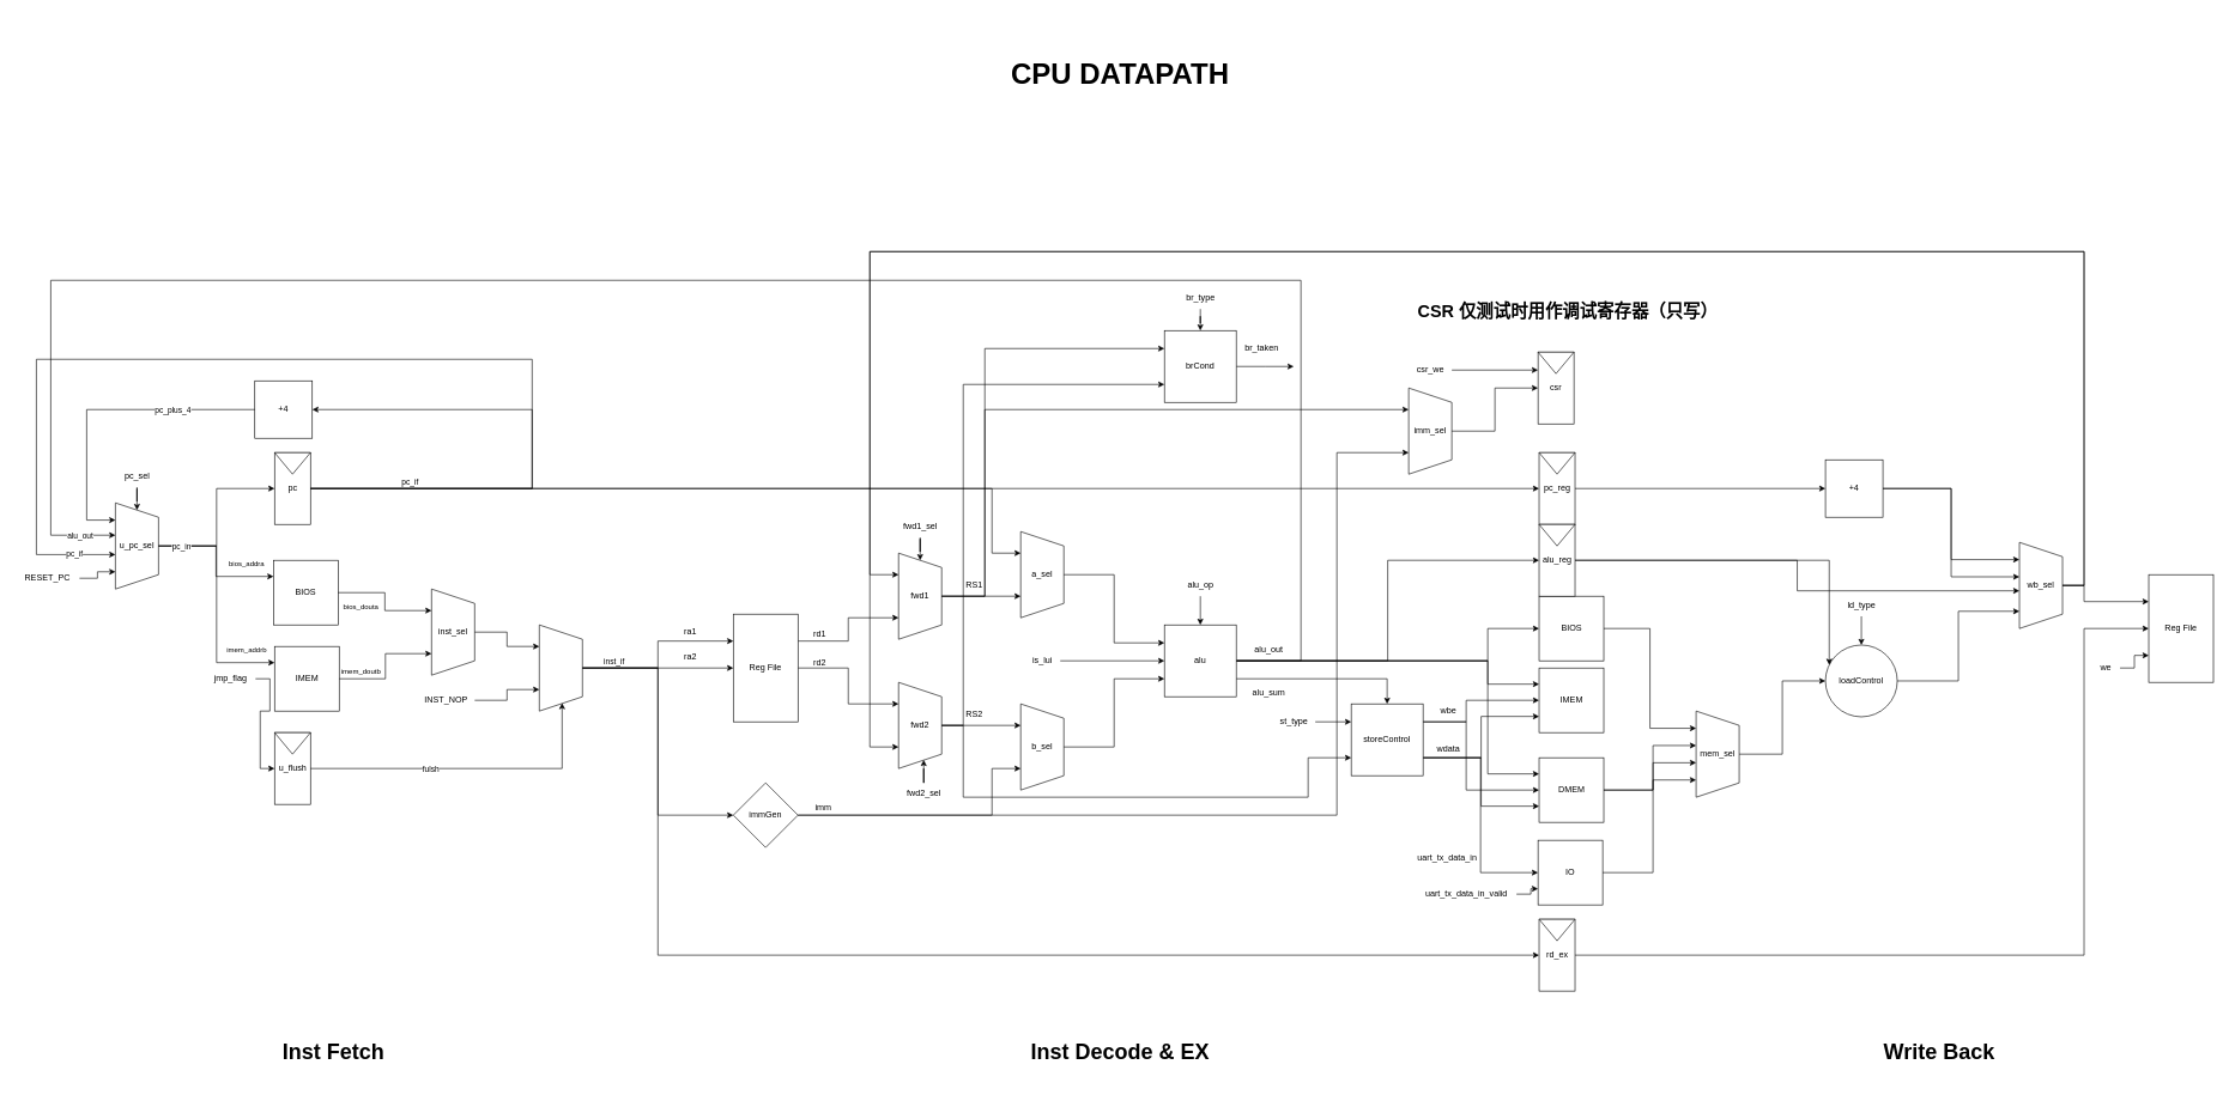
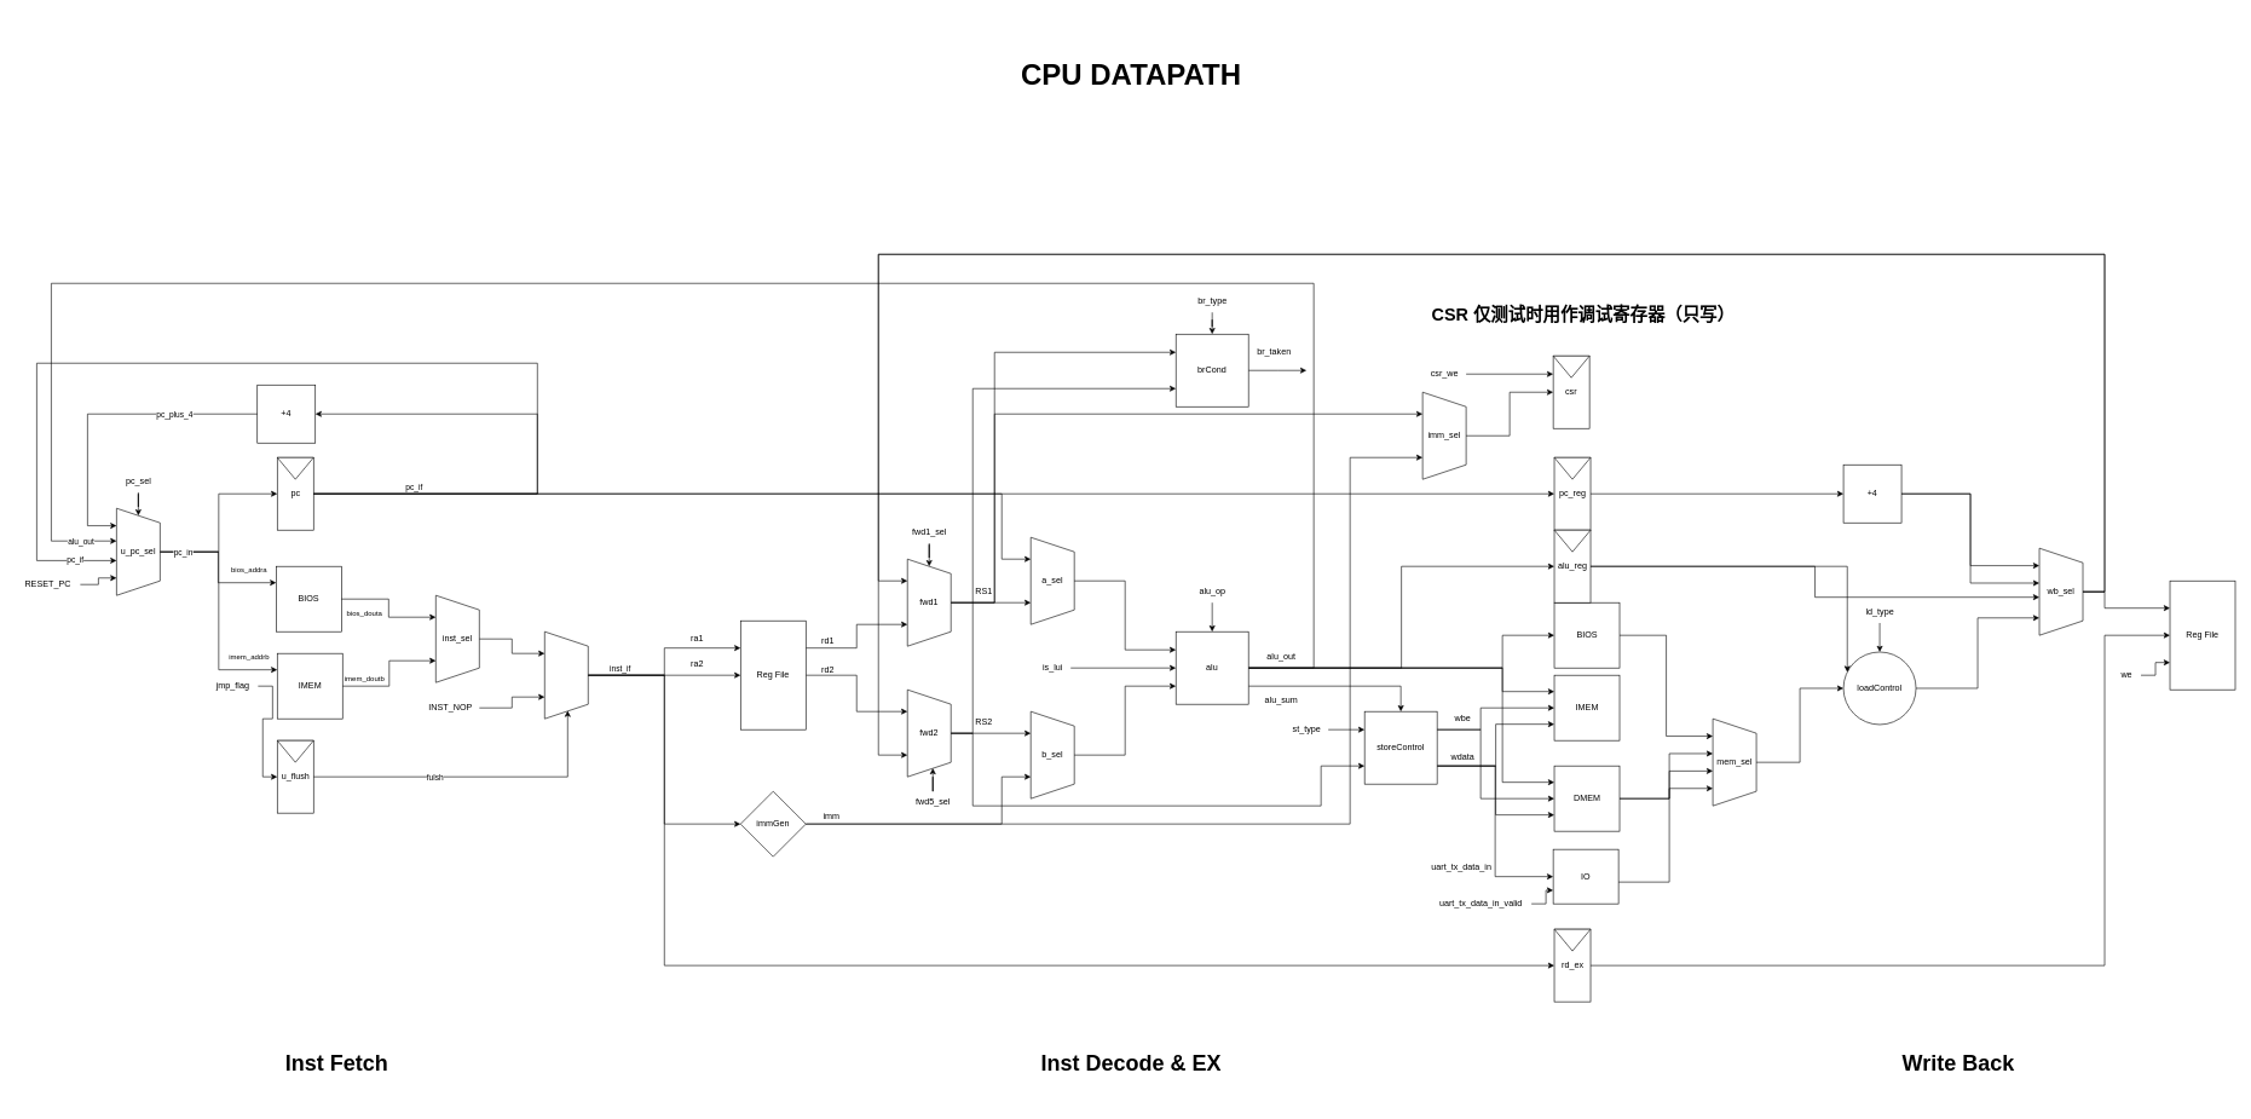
- <mxCell id="93" value="fwd2_sel" style="text;html=1;align=center;verticalAlign=middle;resizable=0;points=[];autosize=1;strokeColor=none;fillColor=none;" parent="1" vertex="1"><mxGeometry x="1250" y="1090" width="70" height="30" as="geometry" /></mxCell>
+ <mxCell id="93" value="fwd5_sel" style="text;html=1;align=center;verticalAlign=middle;resizable=0;points=[];autosize=1;strokeColor=none;fillColor=none;" parent="1" vertex="1"><mxGeometry x="1250" y="1090" width="70" height="30" as="geometry" /></mxCell>
- <mxCell id="140" value="IO" style="rounded=0;whiteSpace=wrap;html=1;" parent="1" vertex="1"><mxGeometry x="2140" y="1170" width="90" height="90" as="geometry" /></mxCell>
+ <mxCell id="140" value="IO" style="rounded=0;whiteSpace=wrap;html=1;" parent="1" vertex="1"><mxGeometry x="2140" y="1170" width="90" height="75" as="geometry" /></mxCell>
